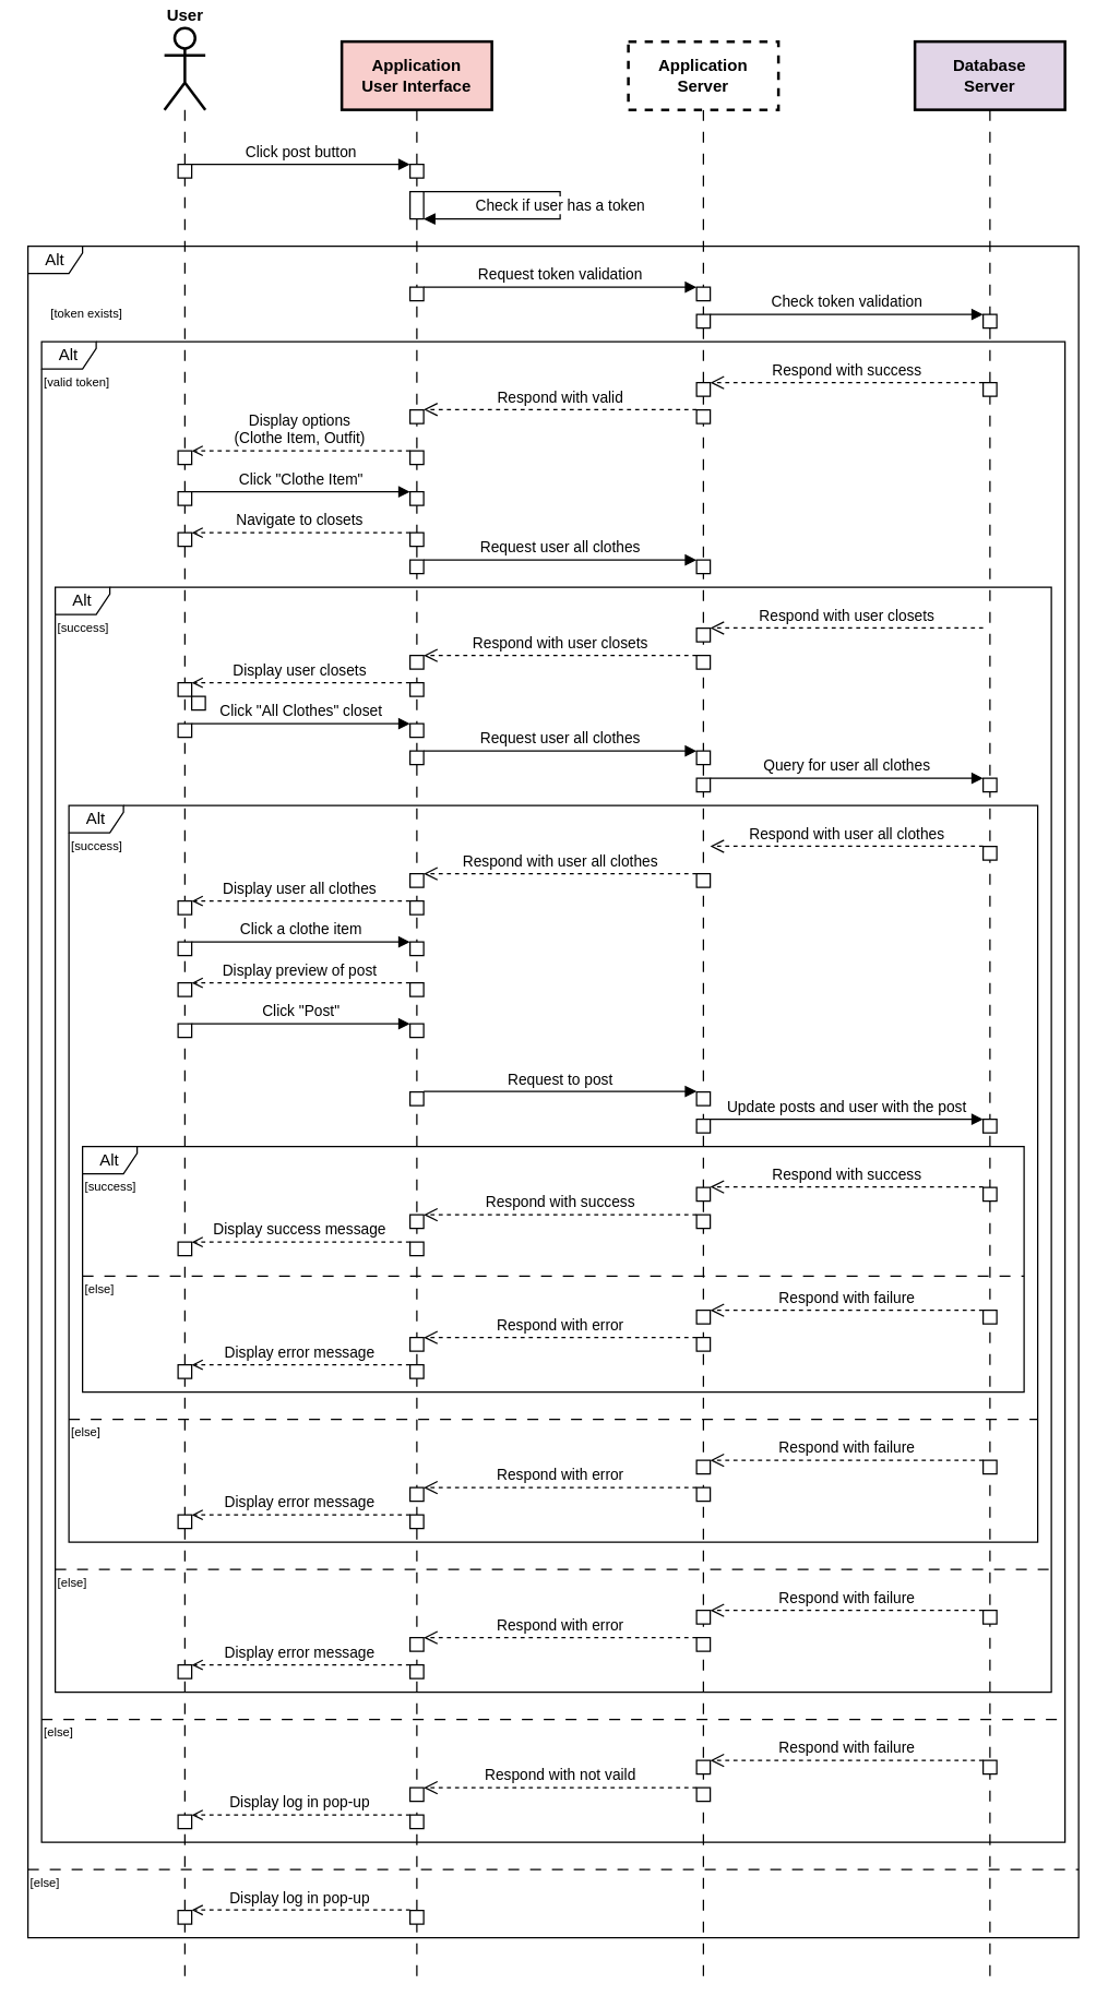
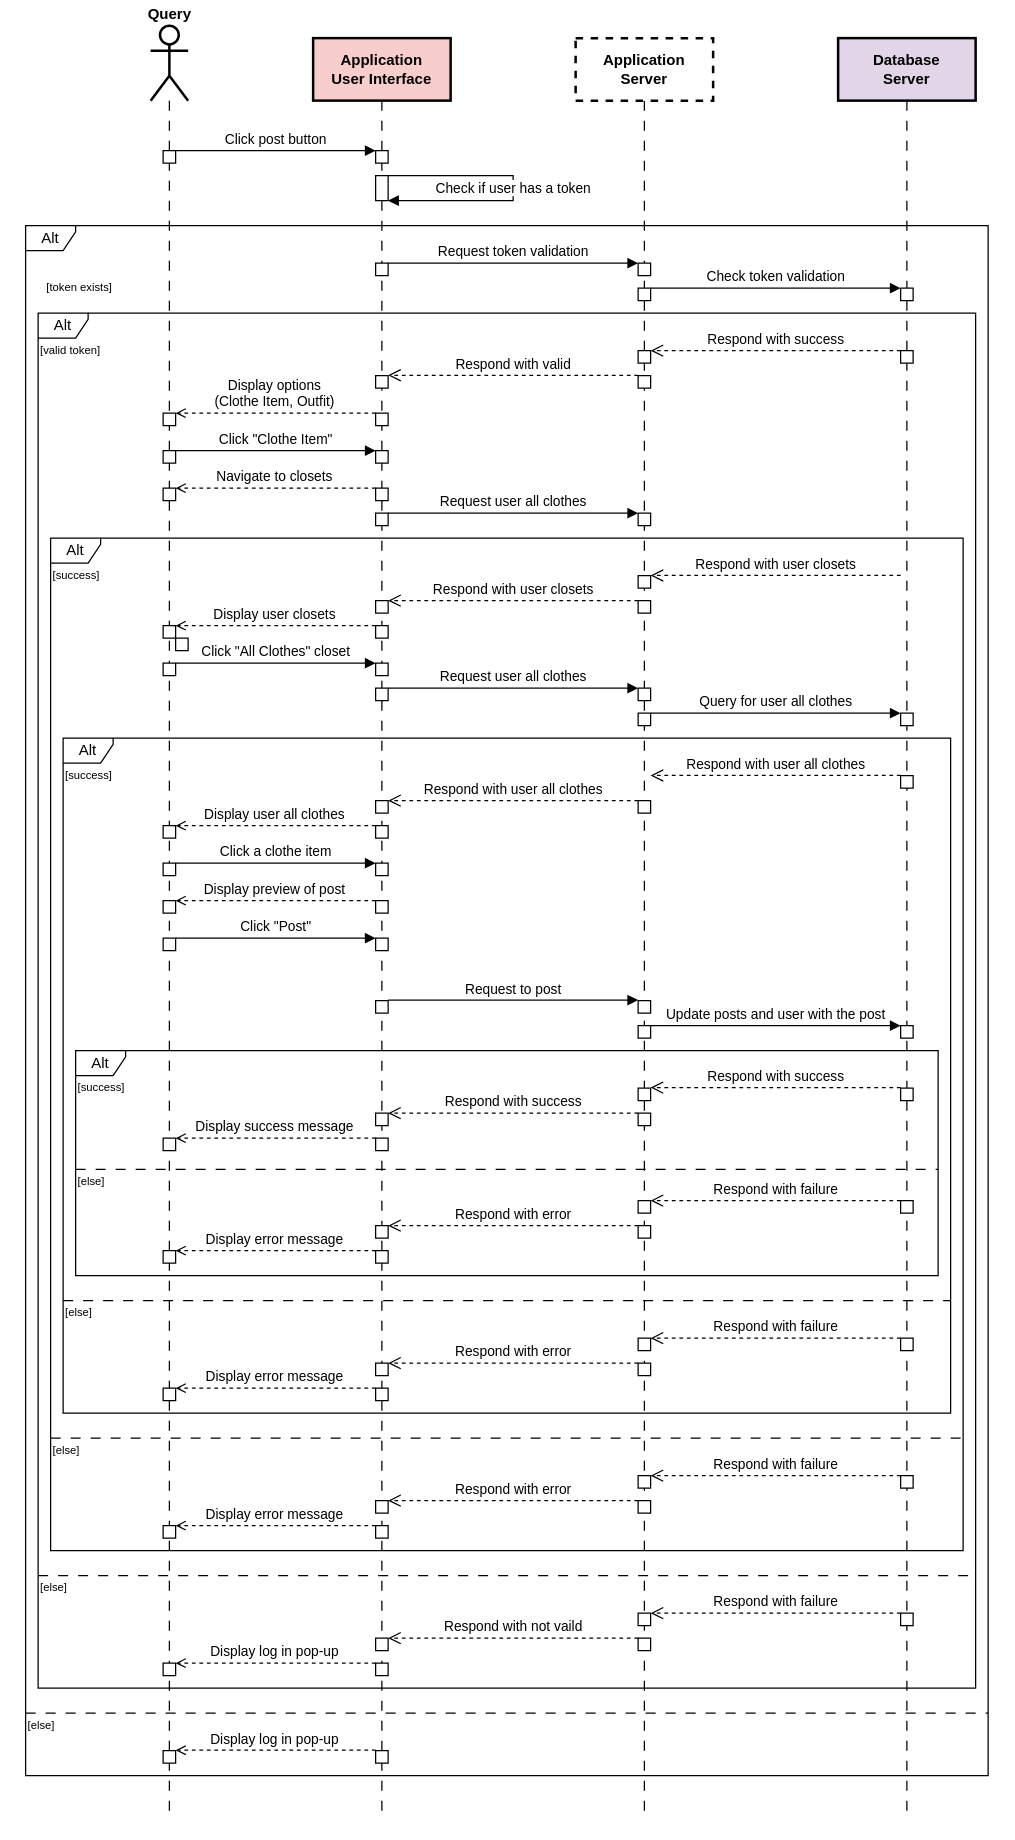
- <mxCell id="24" value="User" style="shape=umlActor;verticalLabelPosition=top;verticalAlign=bottom;html=1;strokeWidth=2;fontStyle=1;labelBorderColor=none;labelPosition=center;align=center;" parent="1" vertex="1"><mxGeometry x="120" y="20" width="30" height="60" as="geometry" /></mxCell>
+ <mxCell id="24" value="Query" style="shape=umlActor;verticalLabelPosition=top;verticalAlign=bottom;html=1;strokeWidth=2;fontStyle=1;labelBorderColor=none;labelPosition=center;align=center;" parent="1" vertex="1"><mxGeometry x="120" y="20" width="30" height="60" as="geometry" /></mxCell>
